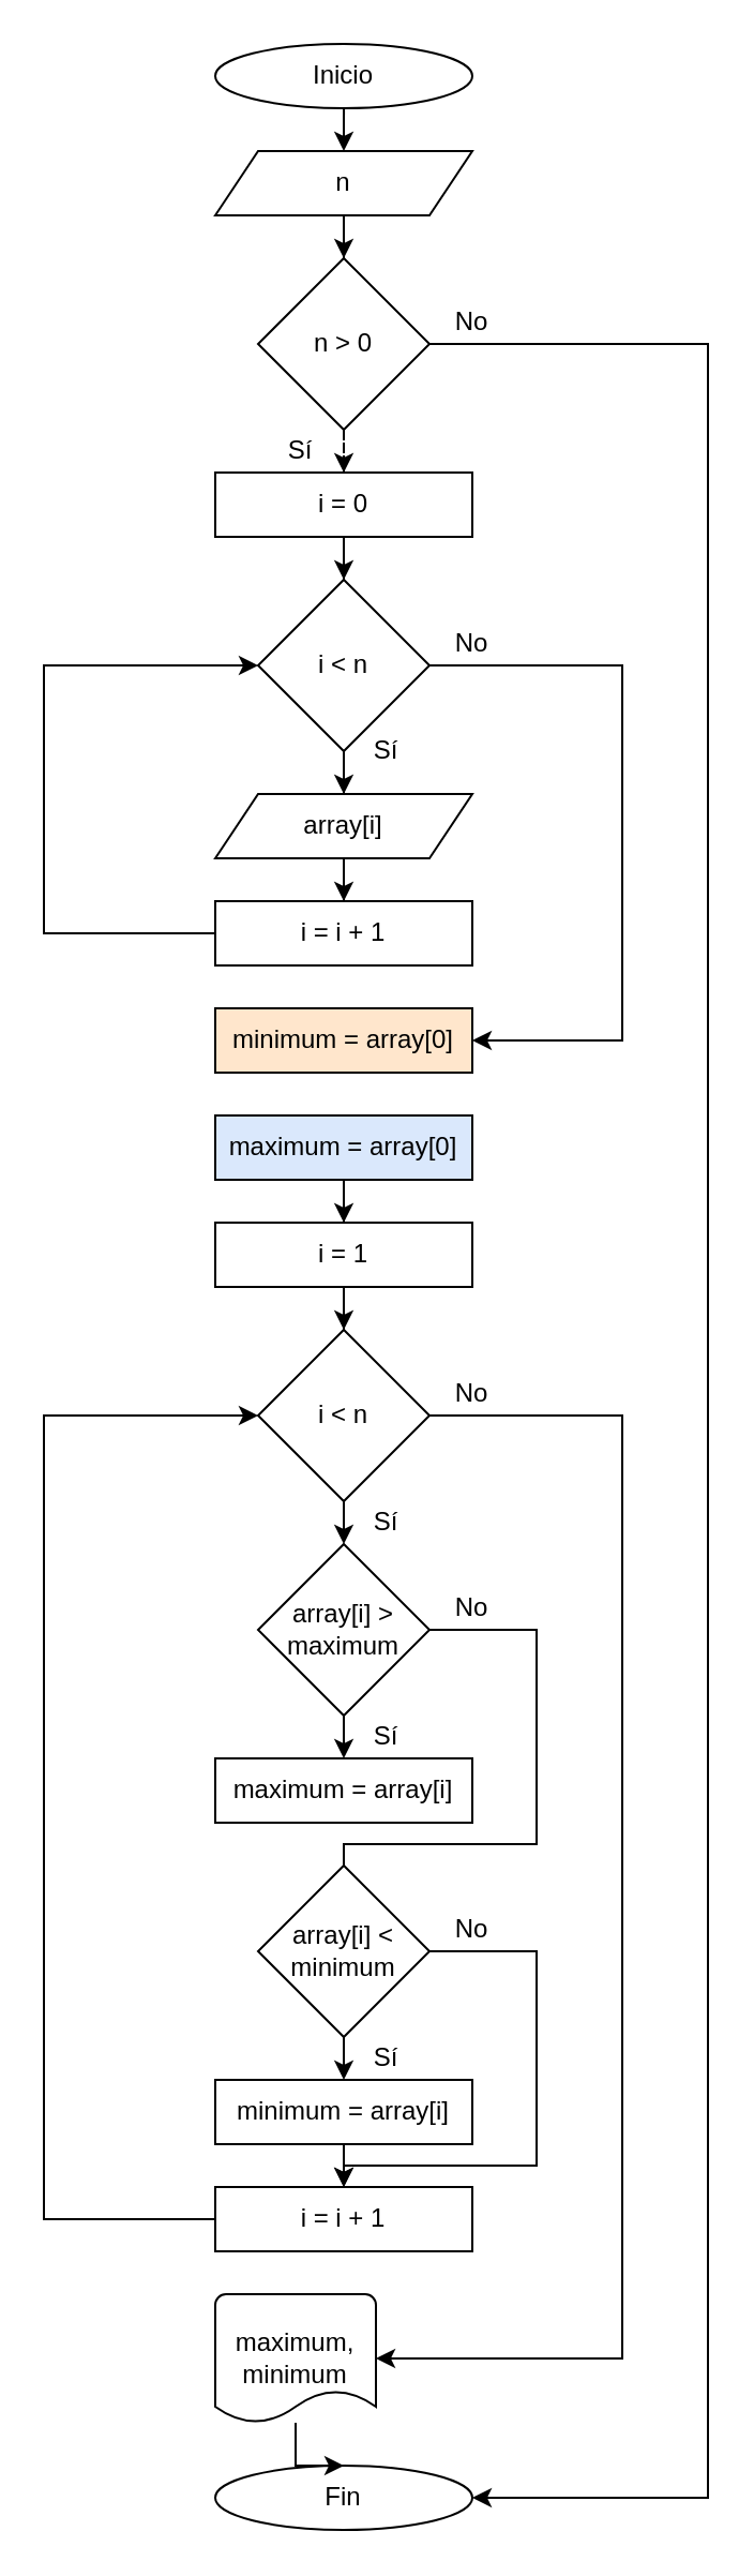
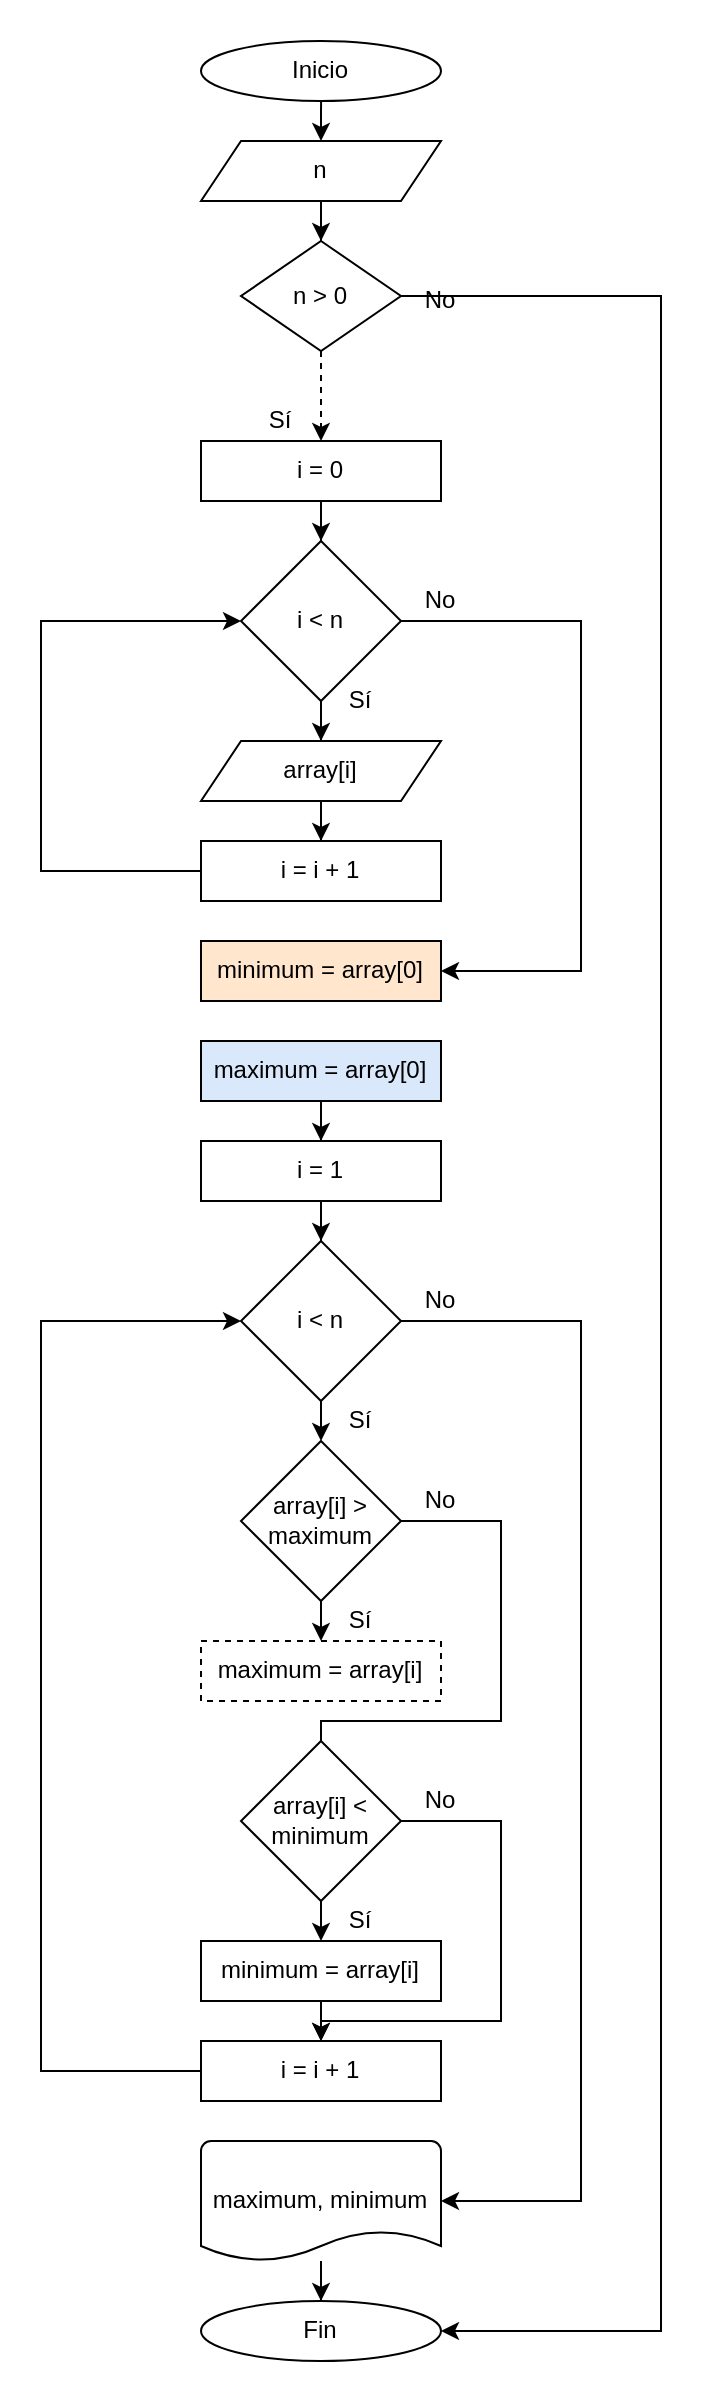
- <mxCell id="24" value="n &amp;gt; 0" style="rhombus;whiteSpace=wrap;html=1;" vertex="1" parent="1"><mxGeometry x="120" y="120" width="80" height="80" as="geometry" /></mxCell>
+ <mxCell id="24" value="n &amp;gt; 0" style="rhombus;whiteSpace=wrap;html=1;" vertex="1" parent="1"><mxGeometry x="120" y="120" width="80" height="55" as="geometry" /></mxCell>
- <mxCell id="30" value="maximum = array[i]" style="rounded=0;whiteSpace=wrap;html=1;" vertex="1" parent="1"><mxGeometry x="100" y="820" width="120" height="30" as="geometry" /></mxCell>
+ <mxCell id="30" value="maximum = array[i]" style="rounded=0;whiteSpace=wrap;html=1;dashed=1;" vertex="1" parent="1"><mxGeometry x="100" y="820" width="120" height="30" as="geometry" /></mxCell>
- <mxCell id="36" value="maximum, minimum" style="strokeWidth=1;html=1;shape=mxgraph.flowchart.document2;whiteSpace=wrap;size=0.25;" vertex="1" parent="1"><mxGeometry x="100" y="1070" width="75" height="60" as="geometry" /></mxCell>
+ <mxCell id="36" value="maximum, minimum" style="strokeWidth=1;html=1;shape=mxgraph.flowchart.document2;whiteSpace=wrap;size=0.25;" vertex="1" parent="1"><mxGeometry x="100" y="1070" width="120" height="60" as="geometry" /></mxCell>
